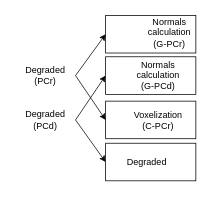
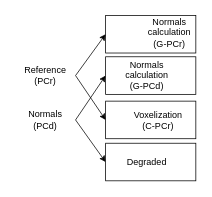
- <mxCell id="2" value="Degraded&lt;br&gt;(PCr)" style="text;html=1;strokeColor=none;fillColor=none;align=center;verticalAlign=middle;whiteSpace=wrap;rounded=0;" vertex="1" parent="1"><mxGeometry x="20" y="90" width="80" height="20" as="geometry" /></mxCell>
+ <mxCell id="2" value="Reference&lt;br&gt;(PCr)" style="text;html=1;strokeColor=none;fillColor=none;align=center;verticalAlign=middle;whiteSpace=wrap;rounded=0;" vertex="1" parent="1"><mxGeometry x="20" y="90" width="80" height="20" as="geometry" /></mxCell>
- <mxCell id="13" value="&lt;div&gt;Normals calculation&lt;/div&gt;&lt;div&gt;(G-PCd)&lt;/div&gt;" style="text;html=1;strokeColor=none;fillColor=none;align=center;verticalAlign=middle;whiteSpace=wrap;rounded=0;" vertex="1" parent="1"><mxGeometry x="185" y="90" width="50" height="20" as="geometry" /></mxCell>
+ <mxCell id="13" value="&lt;div&gt;Normals calculation&lt;/div&gt;&lt;div&gt;(G-PCd)&lt;/div&gt;" style="text;html=1;strokeColor=none;fillColor=none;align=center;verticalAlign=middle;whiteSpace=wrap;rounded=0;" vertex="1" parent="1"><mxGeometry x="170" y="90" width="50" height="20" as="geometry" /></mxCell>
- <mxCell id="3" value="&lt;div&gt;Degraded&lt;/div&gt;(PCd)" style="text;html=1;strokeColor=none;fillColor=none;align=center;verticalAlign=middle;whiteSpace=wrap;rounded=0;" vertex="1" parent="1"><mxGeometry x="20" y="149" width="80" height="20" as="geometry" /></mxCell>
+ <mxCell id="3" value="&lt;div&gt;Normals&lt;/div&gt;(PCd)" style="text;html=1;strokeColor=none;fillColor=none;align=center;verticalAlign=middle;whiteSpace=wrap;rounded=0;" vertex="1" parent="1"><mxGeometry x="20" y="149" width="80" height="20" as="geometry" /></mxCell>
